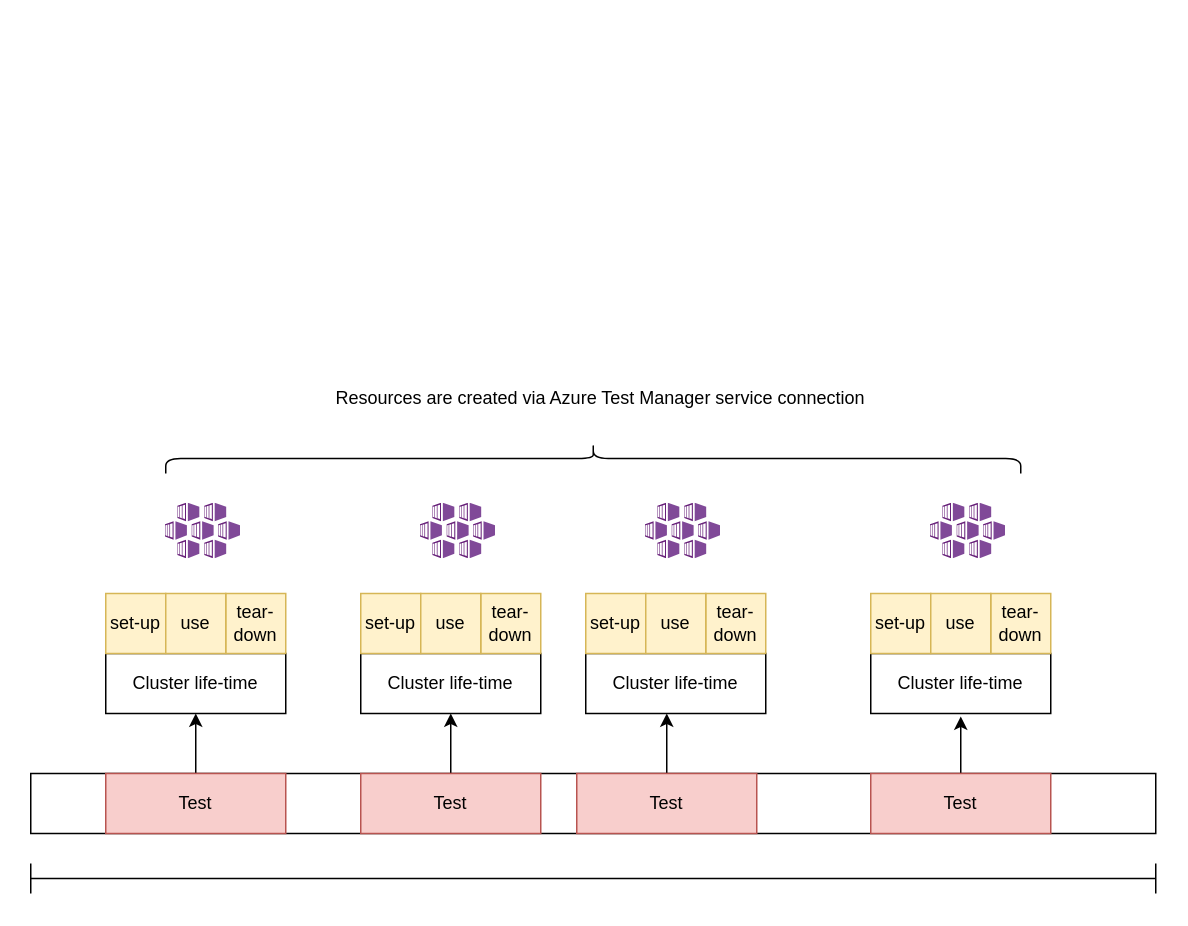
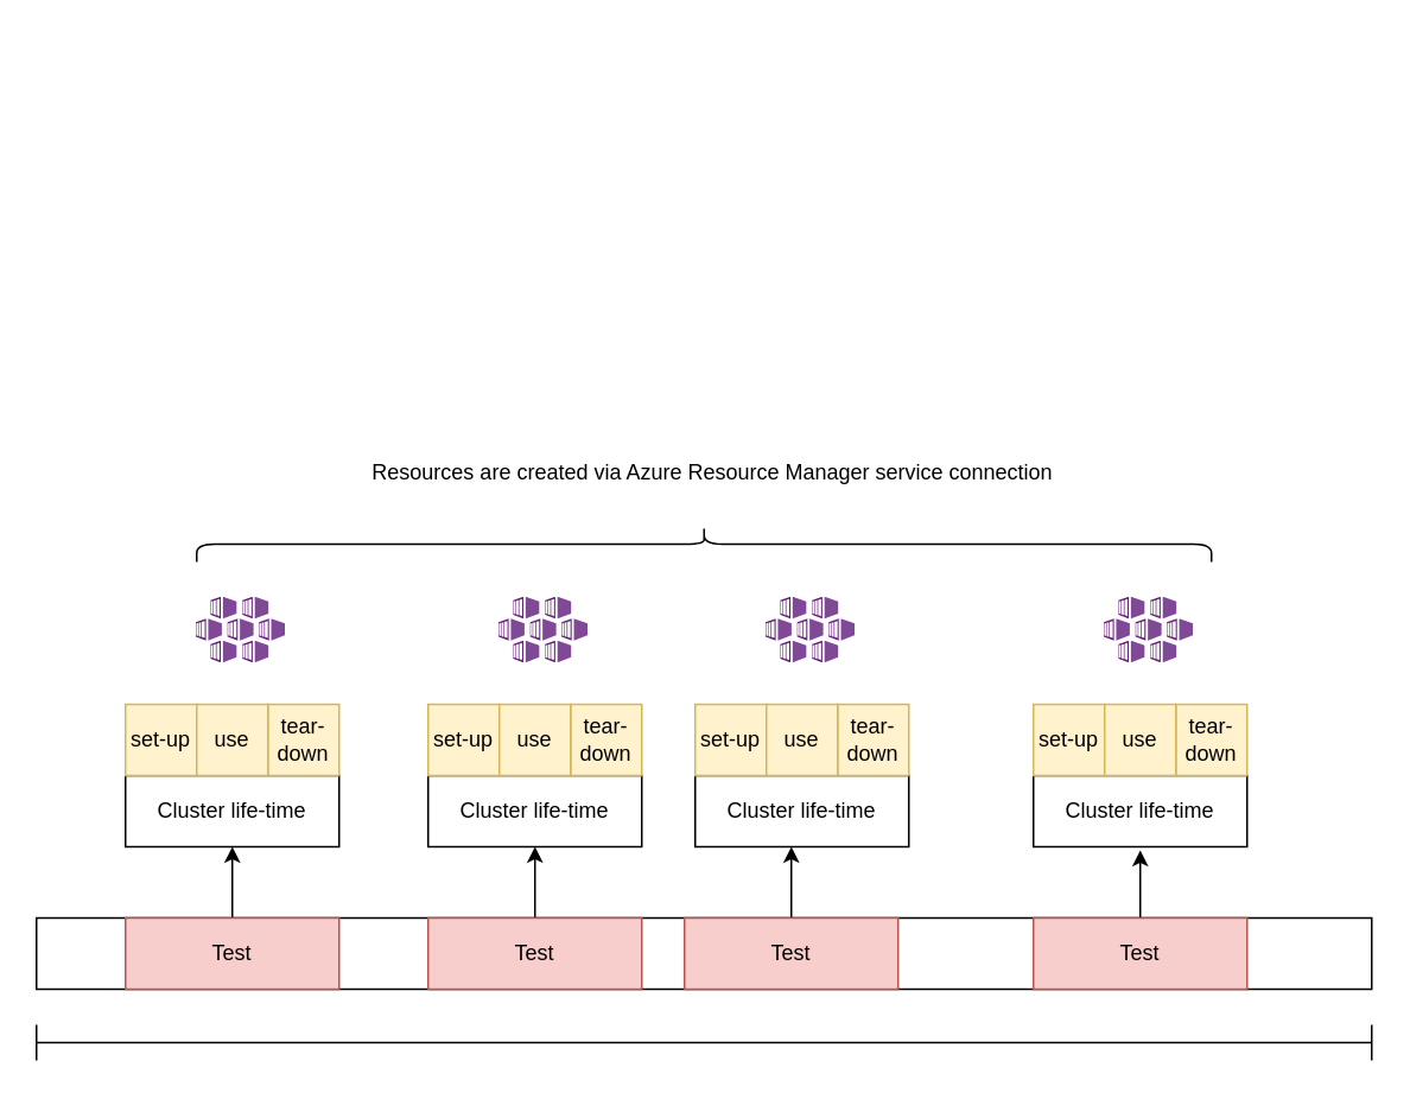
- <mxCell id="33" value="Resources are created via Azure Test Manager service connection" style="text;html=1;strokeColor=none;fillColor=none;align=center;verticalAlign=middle;whiteSpace=wrap;rounded=0;" vertex="1" parent="1"><mxGeometry x="170" y="255" width="460" height="20" as="geometry" /></mxCell>
+ <mxCell id="33" value="Resources are created via Azure Resource Manager service connection" style="text;html=1;strokeColor=none;fillColor=none;align=center;verticalAlign=middle;whiteSpace=wrap;rounded=0;" vertex="1" parent="1"><mxGeometry x="170" y="255" width="460" height="20" as="geometry" /></mxCell>
